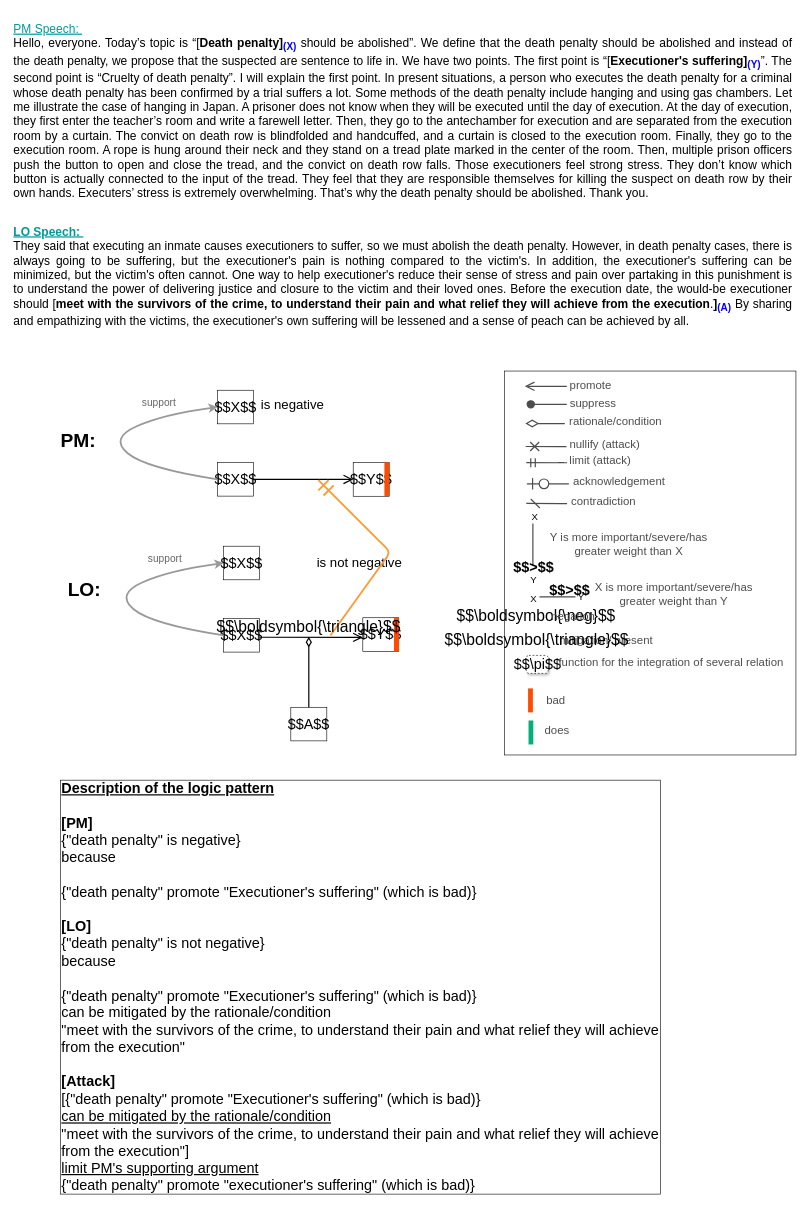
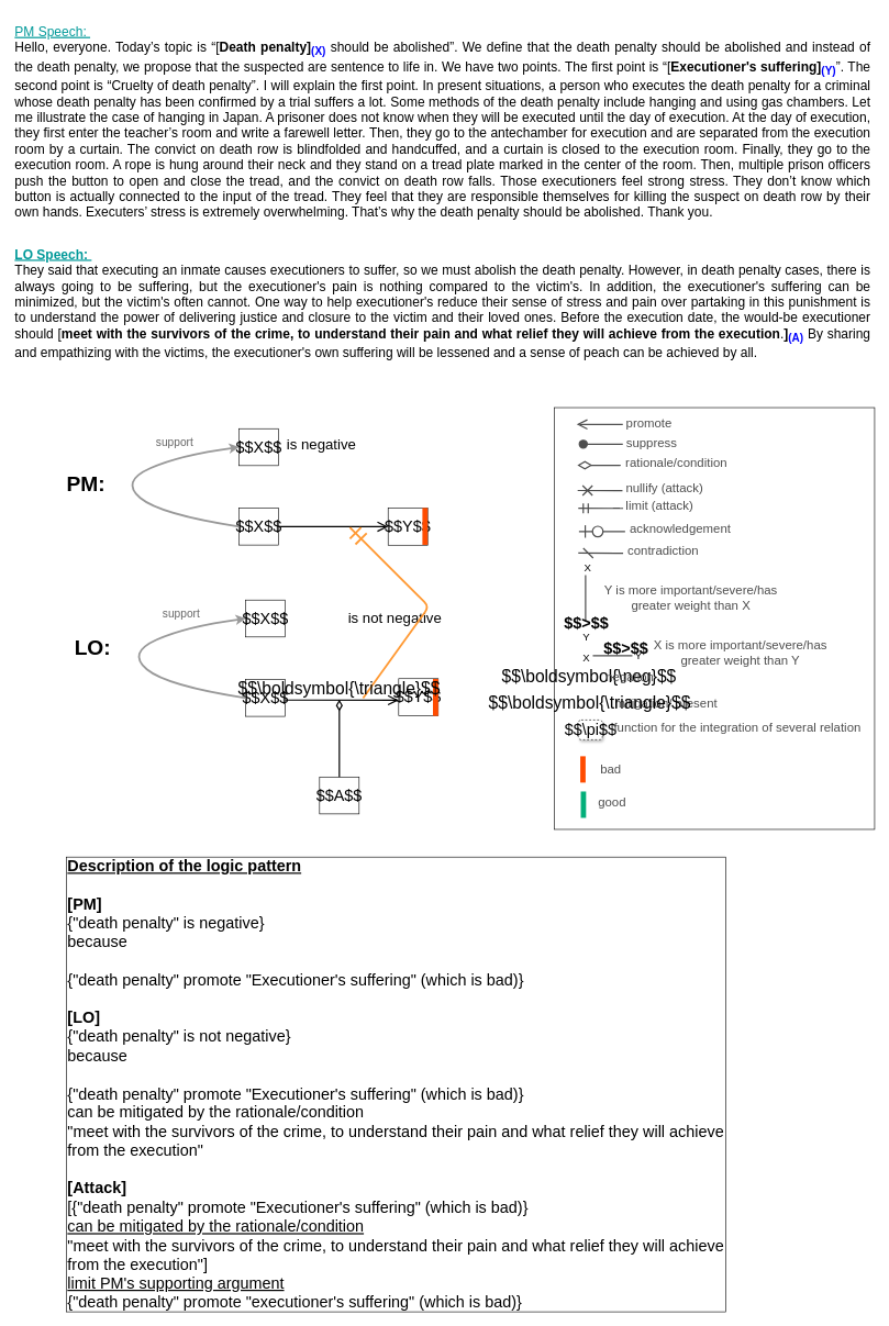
- <mxCell id="53" value="&lt;span style=&quot;font-size: 19px&quot;&gt;does&lt;/span&gt;" style="text;html=1;strokeColor=none;fillColor=none;align=center;verticalAlign=middle;whiteSpace=wrap;rounded=0;fontColor=#4D4D4D;" parent="1" vertex="1"><mxGeometry x="887.5" y="1200.5" width="80" height="34" as="geometry" /></mxCell>
+ <mxCell id="53" value="&lt;span style=&quot;font-size: 19px&quot;&gt;good&lt;/span&gt;" style="text;html=1;strokeColor=none;fillColor=none;align=center;verticalAlign=middle;whiteSpace=wrap;rounded=0;fontColor=#4D4D4D;" parent="1" vertex="1"><mxGeometry x="887.5" y="1200.5" width="80" height="34" as="geometry" /></mxCell>
